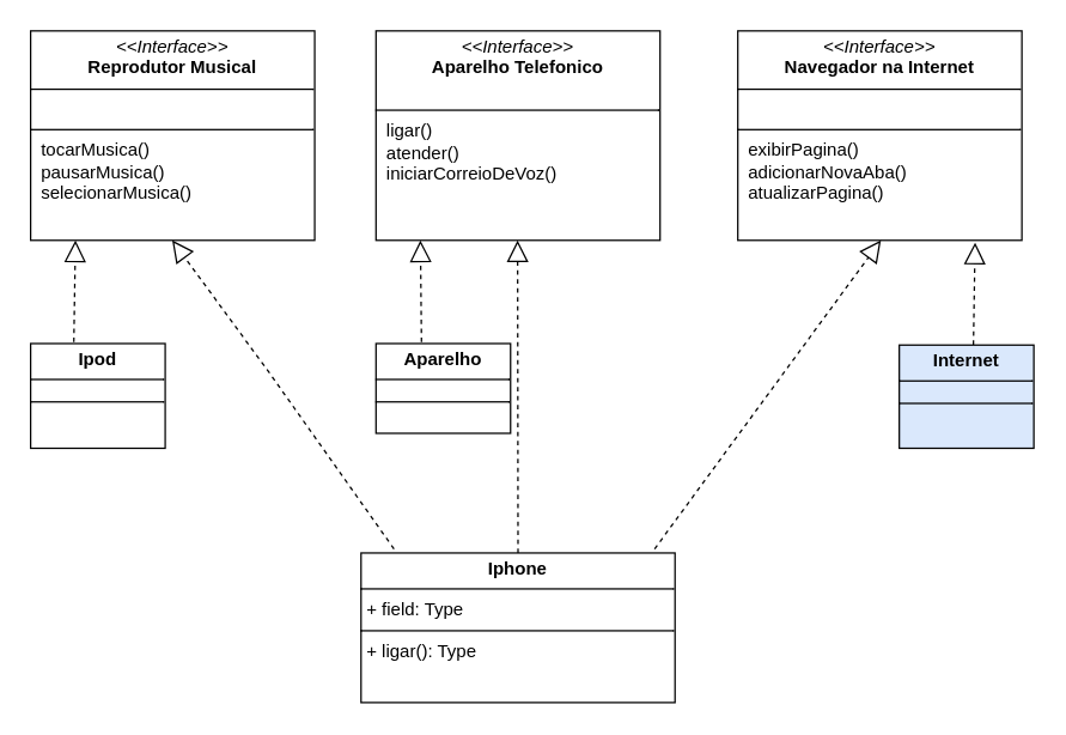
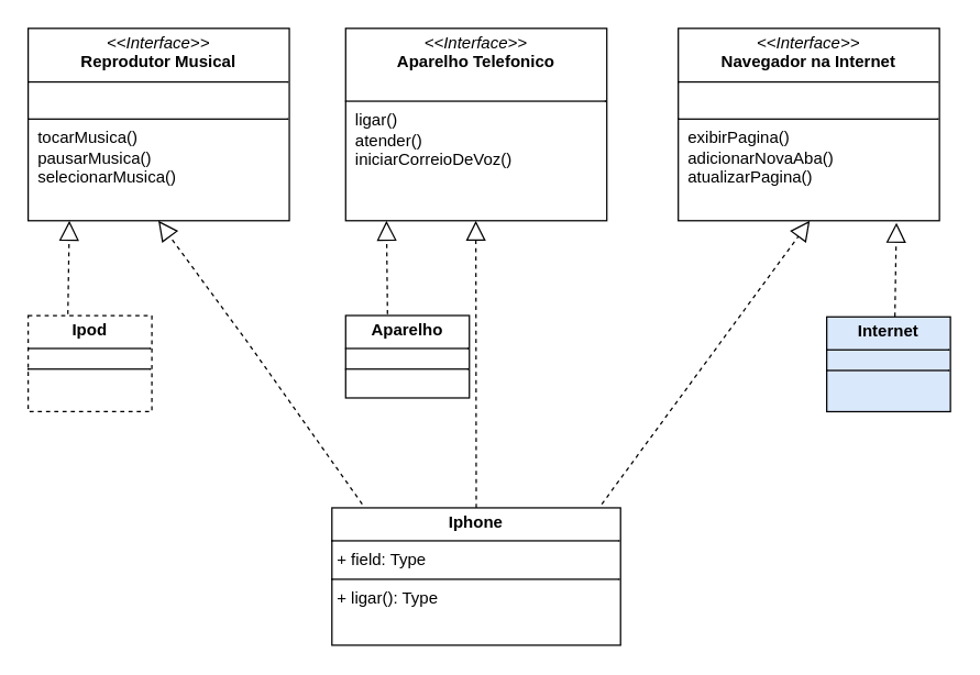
- <mxCell id="10" value="&lt;p style=&quot;margin:0px;margin-top:4px;text-align:center;&quot;&gt;&lt;b&gt;Ipod&lt;/b&gt;&lt;/p&gt;&lt;hr size=&quot;1&quot; style=&quot;border-style:solid;&quot;&gt;&lt;div style=&quot;height:2px;&quot;&gt;&lt;/div&gt;&lt;hr size=&quot;1&quot; style=&quot;border-style:solid;&quot;&gt;&lt;div style=&quot;height:2px;&quot;&gt;&lt;/div&gt;" style="verticalAlign=top;align=left;overflow=fill;html=1;whiteSpace=wrap;" vertex="1" parent="1"><mxGeometry x="20" y="229" width="90" height="70" as="geometry" /></mxCell>
+ <mxCell id="10" value="&lt;p style=&quot;margin:0px;margin-top:4px;text-align:center;&quot;&gt;&lt;b&gt;Ipod&lt;/b&gt;&lt;/p&gt;&lt;hr size=&quot;1&quot; style=&quot;border-style:solid;&quot;&gt;&lt;div style=&quot;height:2px;&quot;&gt;&lt;/div&gt;&lt;hr size=&quot;1&quot; style=&quot;border-style:solid;&quot;&gt;&lt;div style=&quot;height:2px;&quot;&gt;&lt;/div&gt;" style="verticalAlign=top;align=left;overflow=fill;html=1;whiteSpace=wrap;dashed=1;" vertex="1" parent="1"><mxGeometry x="20" y="229" width="90" height="70" as="geometry" /></mxCell>
